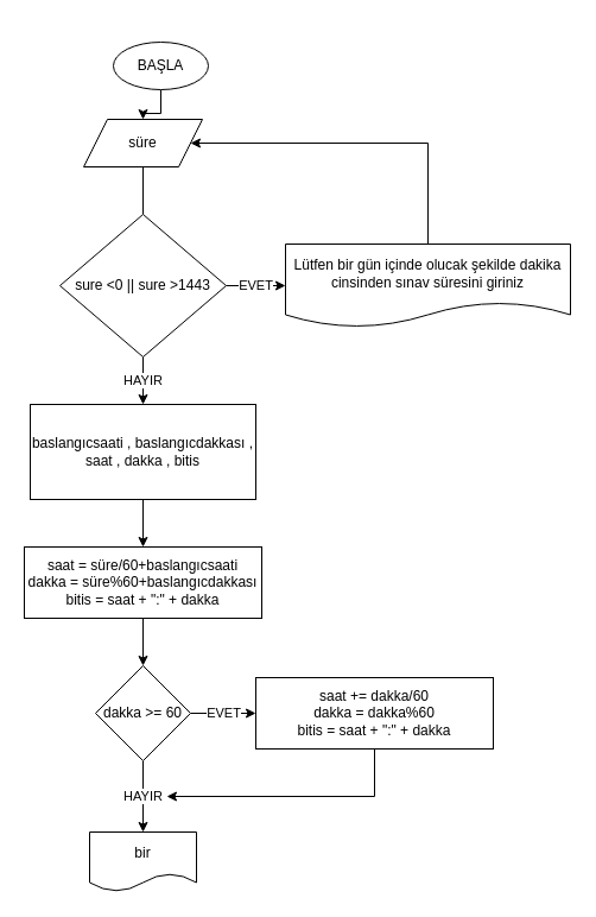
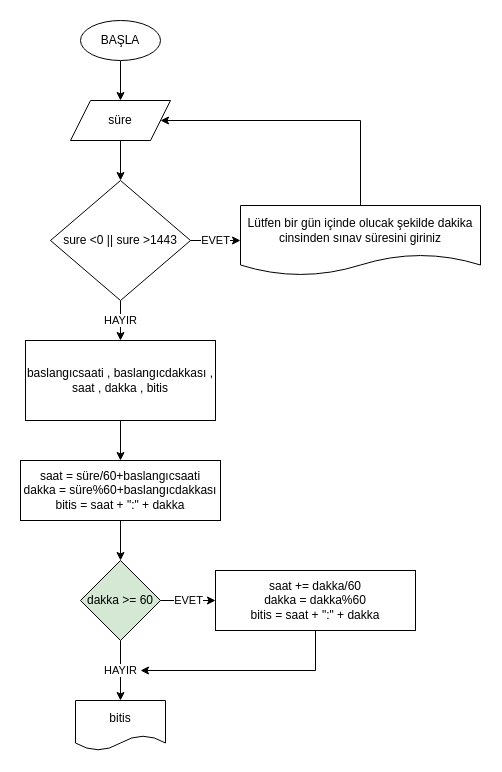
- <mxCell id="3" value="BAŞLA" style="ellipse;whiteSpace=wrap;html=1;" vertex="1" parent="1"><mxGeometry x="95" y="35" width="80" height="40" as="geometry" /></mxCell>
+ <mxCell id="3" value="BAŞLA" style="ellipse;whiteSpace=wrap;html=1;" vertex="1" parent="1"><mxGeometry x="80" y="20" width="80" height="40" as="geometry" /></mxCell>
- <mxCell id="4" value="" style="edgeStyle=orthogonalEdgeStyle;rounded=0;orthogonalLoop=1;jettySize=auto;html=1;endArrow=none;" edge="1" parent="1" source="5" target="8"><mxGeometry relative="1" as="geometry" /></mxCell>
+ <mxCell id="4" value="" style="edgeStyle=orthogonalEdgeStyle;rounded=0;orthogonalLoop=1;jettySize=auto;html=1;" edge="1" parent="1" source="5" target="8"><mxGeometry relative="1" as="geometry" /></mxCell>
- <mxCell id="17" value="dakka &amp;gt;= 60" style="rhombus;whiteSpace=wrap;html=1;" vertex="1" parent="1"><mxGeometry x="80" y="560" width="80" height="80" as="geometry" /></mxCell>
+ <mxCell id="17" value="dakka &amp;gt;= 60" style="rhombus;whiteSpace=wrap;html=1;fillColor=#d5e8d4;" vertex="1" parent="1"><mxGeometry x="80" y="560" width="80" height="80" as="geometry" /></mxCell>
- <mxCell id="18" value="bir" style="shape=document;whiteSpace=wrap;html=1;boundedLbl=1;" vertex="1" parent="1"><mxGeometry x="75" y="700" width="90" height="50" as="geometry" /></mxCell>
+ <mxCell id="18" value="bitis" style="shape=document;whiteSpace=wrap;html=1;boundedLbl=1;" vertex="1" parent="1"><mxGeometry x="75" y="700" width="90" height="50" as="geometry" /></mxCell>
